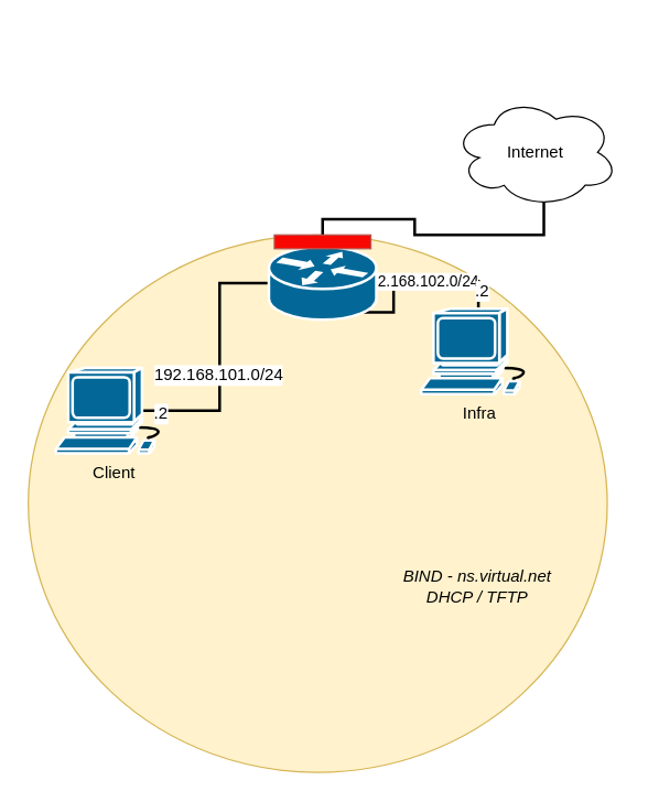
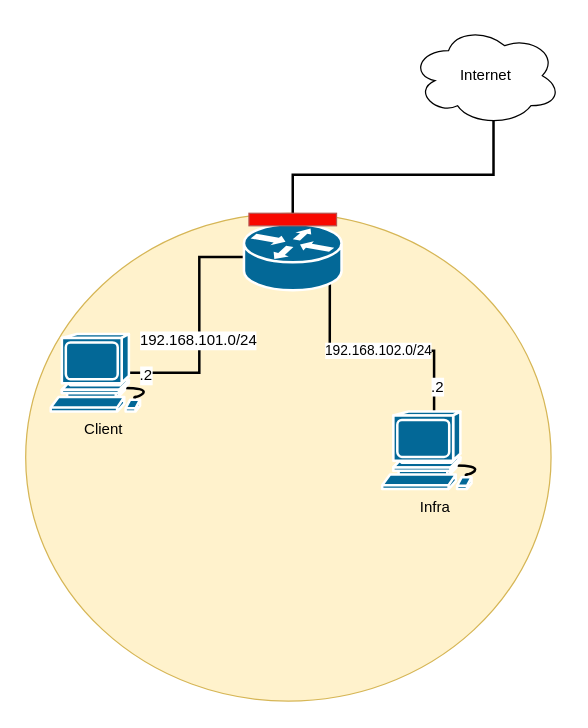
- <mxCell id="12" value="Internet" style="ellipse;shape=cloud;whiteSpace=wrap;html=1;" vertex="1" parent="1"><mxGeometry x="328" y="70" width="120" height="80" as="geometry" /></mxCell>
+ <mxCell id="12" value="Internet" style="ellipse;shape=cloud;whiteSpace=wrap;html=1;" vertex="1" parent="1"><mxGeometry x="328" y="20" width="120" height="80" as="geometry" /></mxCell>
- <mxCell id="9" value="&lt;div&gt;Infra&lt;/div&gt;" style="shape=mxgraph.cisco.computers_and_peripherals.workstation;html=1;dashed=0;fillColor=#036897;strokeColor=#ffffff;strokeWidth=2;verticalLabelPosition=bottom;verticalAlign=top;align=center;outlineConnect=0;" vertex="1" parent="1"><mxGeometry x="305" y="223.5" width="83" height="62" as="geometry" /></mxCell>
+ <mxCell id="9" value="&lt;div&gt;Infra&lt;/div&gt;" style="shape=mxgraph.cisco.computers_and_peripherals.workstation;html=1;dashed=0;fillColor=#036897;strokeColor=#ffffff;strokeWidth=2;verticalLabelPosition=bottom;verticalAlign=top;align=center;outlineConnect=0;" vertex="1" parent="1"><mxGeometry x="305" y="328.5" width="83" height="62" as="geometry" /></mxCell>
- <mxCell id="16" value="&lt;i&gt;BIND - ns.virtual.net&lt;br&gt;DHCP / TFTP&lt;/i&gt;" style="text;html=1;strokeColor=none;fillColor=none;align=center;verticalAlign=middle;whiteSpace=wrap;rounded=0;" vertex="1" parent="1"><mxGeometry x="271" y="415" width="150" height="20" as="geometry" /></mxCell>
